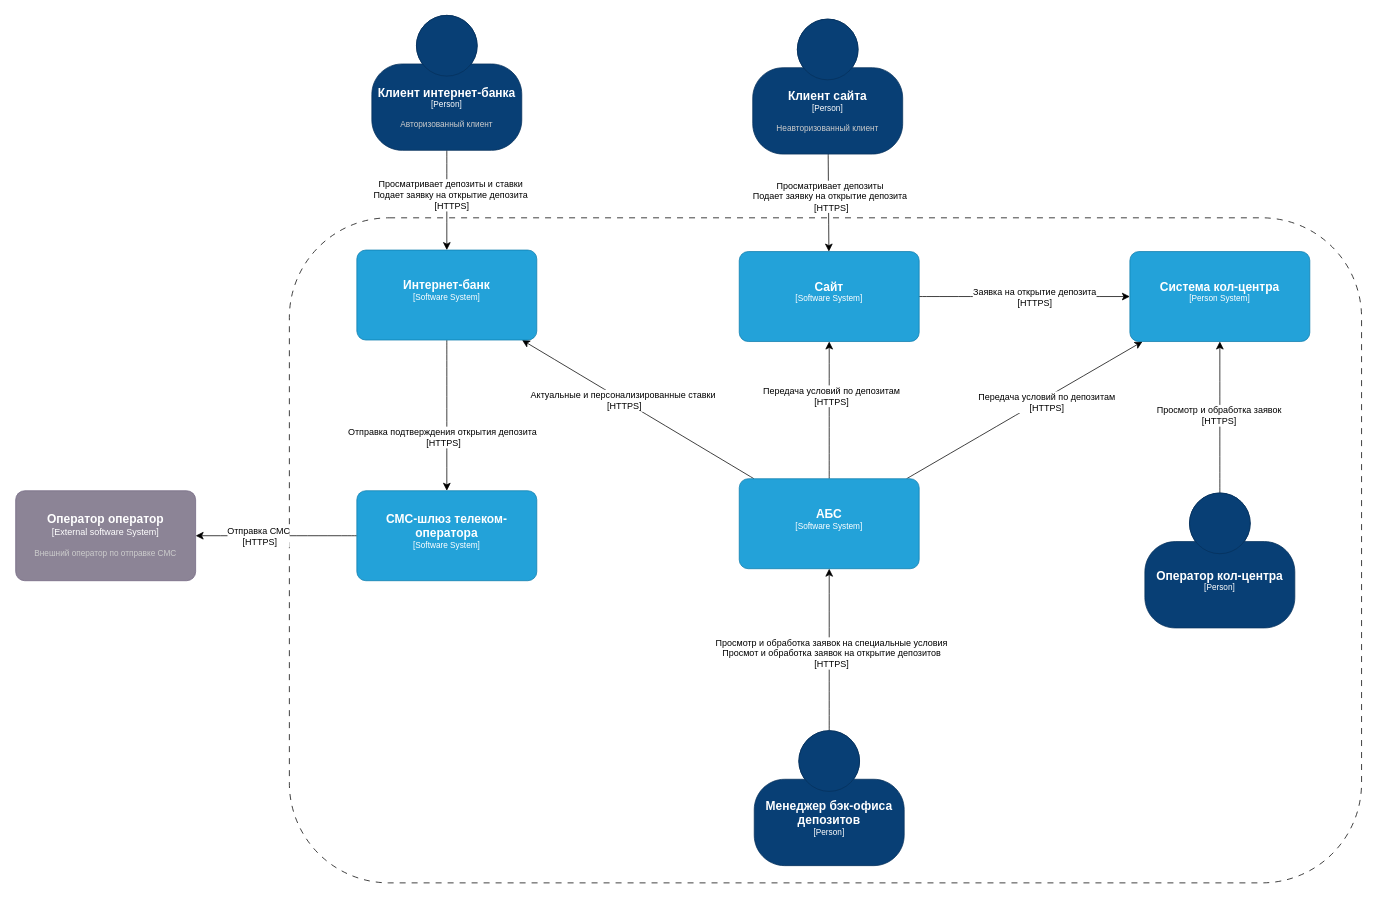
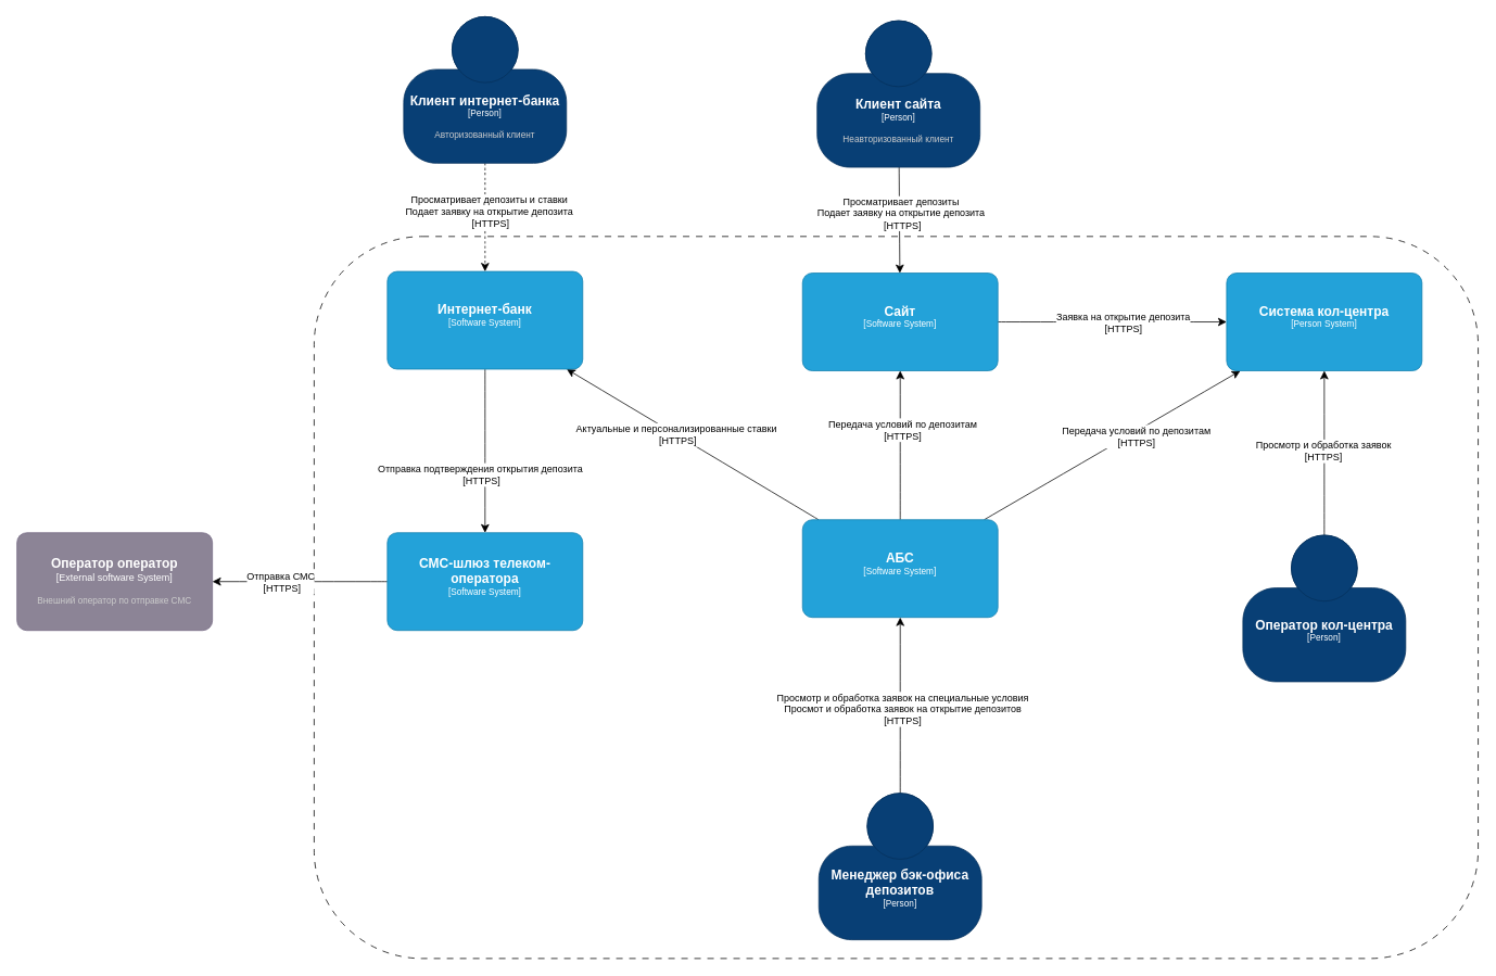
- <mxCell id="26" style="edgeStyle=none;curved=1;rounded=0;orthogonalLoop=1;jettySize=auto;html=1;fontSize=12;startSize=8;endSize=8;" parent="1" source="28" target="25" edge="1"><mxGeometry relative="1" as="geometry" /></mxCell>
+ <mxCell id="26" style="edgeStyle=none;curved=1;rounded=0;orthogonalLoop=1;jettySize=auto;html=1;fontSize=12;startSize=8;endSize=8;dashed=1;" parent="1" source="28" target="25" edge="1"><mxGeometry relative="1" as="geometry" /></mxCell>
